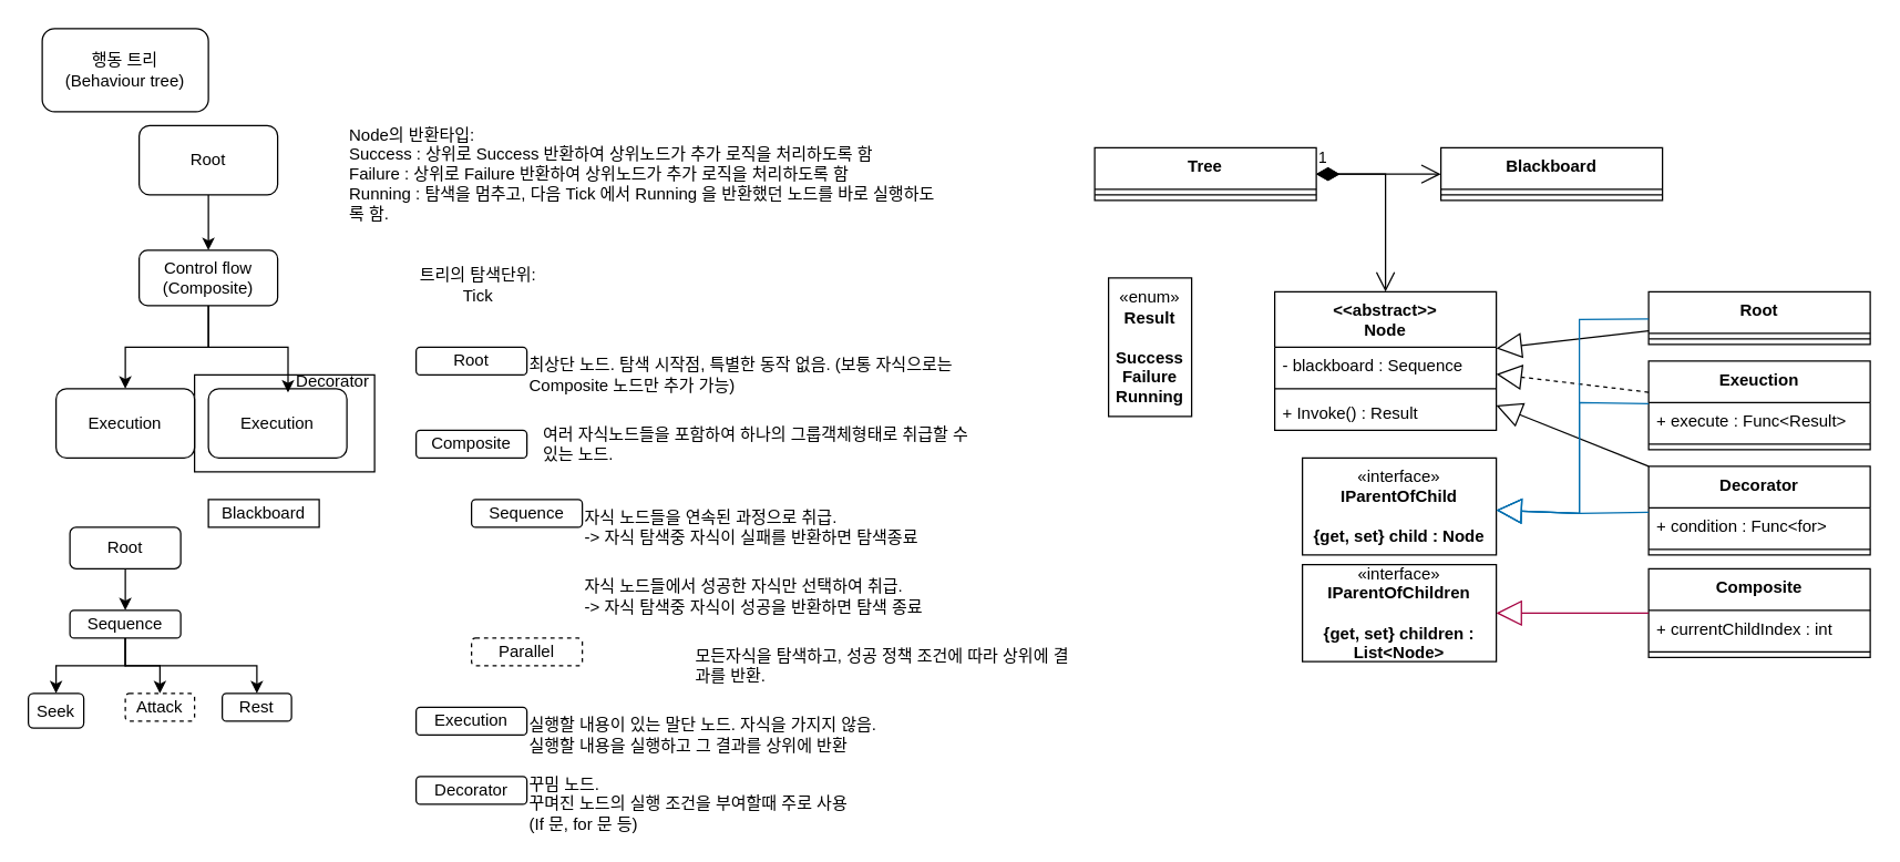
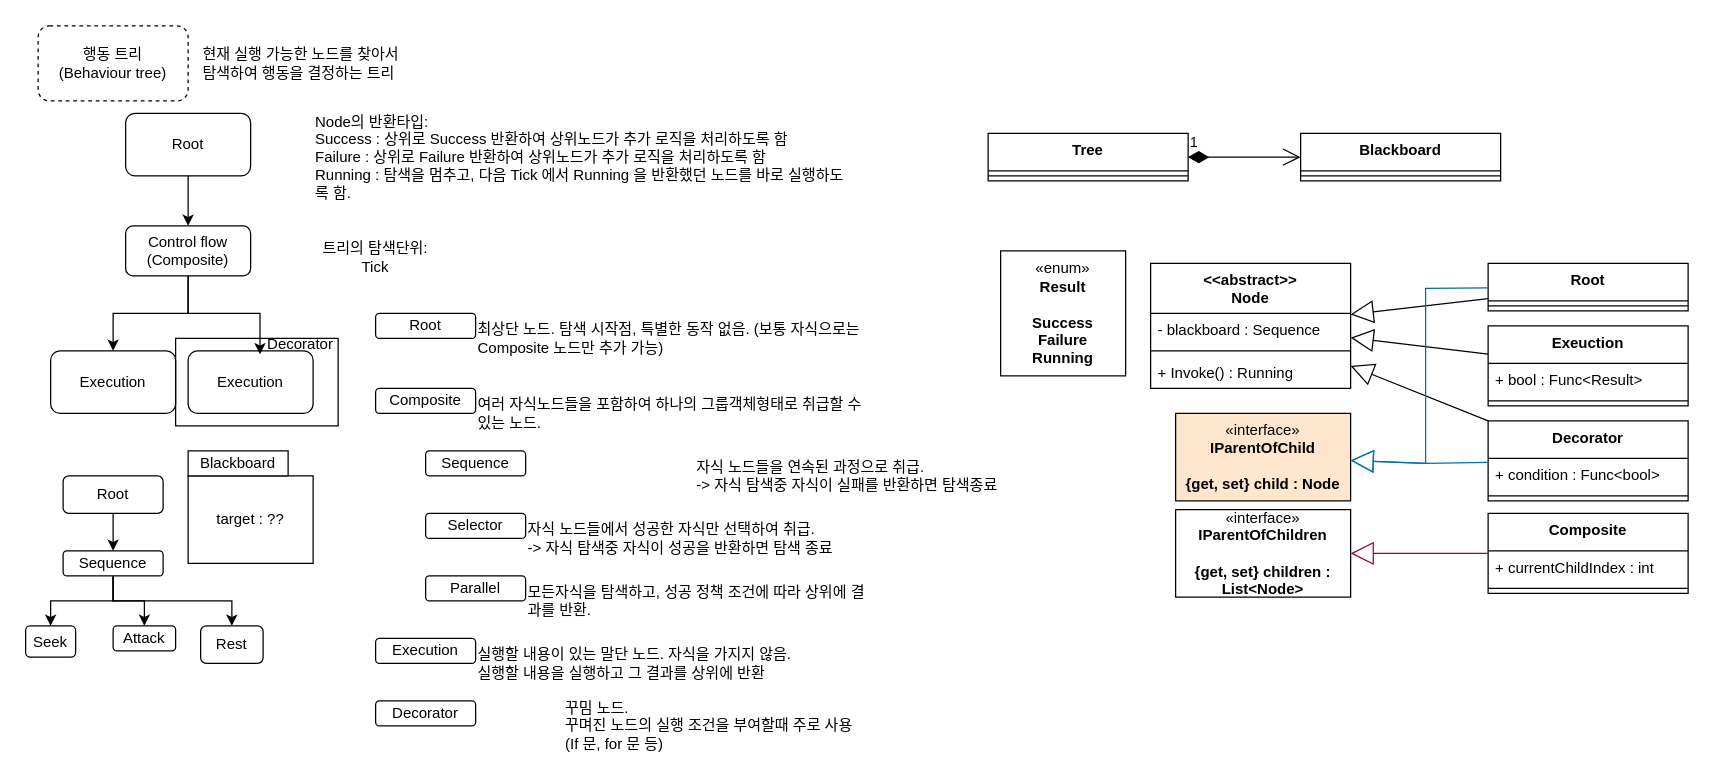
- <mxCell id="3" value="행동 트리&lt;div&gt;(Behaviour tree)&lt;/div&gt;" style="rounded=1;whiteSpace=wrap;html=1;" vertex="1" parent="1"><mxGeometry x="30" y="20" width="120" height="60" as="geometry" /></mxCell>
+ <mxCell id="3" value="행동 트리&lt;div&gt;(Behaviour tree)&lt;/div&gt;" style="rounded=1;whiteSpace=wrap;html=1;dashed=1;" vertex="1" parent="1"><mxGeometry x="30" y="20" width="120" height="60" as="geometry" /></mxCell>
+ <mxCell id="8" value="현재 실행 가능한 노드를 찾아서&amp;nbsp;&lt;div&gt;탐색하여 행동을 결정하는 트리&lt;/div&gt;" style="text;html=1;align=left;verticalAlign=middle;whiteSpace=wrap;rounded=0;" vertex="1" parent="1"><mxGeometry x="160" y="20" width="200" height="60" as="geometry" /></mxCell>
- <mxCell id="49" value="1" style="endArrow=open;html=1;endSize=12;startArrow=diamondThin;startSize=14;startFill=1;edgeStyle=orthogonalEdgeStyle;align=left;verticalAlign=bottom;rounded=0;entryX=0.5;entryY=0;entryDx=0;entryDy=0;" edge="1" parent="1" source="46" target="29"><mxGeometry x="-1" y="3" relative="1" as="geometry"><mxPoint x="870" y="250" as="sourcePoint" /><mxPoint x="1030" y="250" as="targetPoint" /><Array as="points"><mxPoint x="1000" y="125" /></Array></mxGeometry></mxCell>
- <mxCell id="13" value="트리의 탐색단위:&lt;div&gt;Tick&lt;/div&gt;" style="text;html=1;align=center;verticalAlign=middle;whiteSpace=wrap;rounded=0;" vertex="1" parent="1"><mxGeometry x="295" y="185" width="100" height="40" as="geometry" /></mxCell>
+ <mxCell id="13" value="트리의 탐색단위:&lt;div&gt;Tick&lt;/div&gt;" style="text;html=1;align=center;verticalAlign=middle;whiteSpace=wrap;rounded=0;" vertex="1" parent="1"><mxGeometry x="250" y="185" width="100" height="40" as="geometry" /></mxCell>
- <mxCell id="33" value="«enum»&lt;br&gt;&lt;b&gt;Result&lt;/b&gt;&lt;div&gt;&lt;b&gt;&lt;br&gt;&lt;/b&gt;&lt;/div&gt;&lt;div&gt;&lt;b&gt;Success&lt;/b&gt;&lt;/div&gt;&lt;div&gt;&lt;b&gt;Failure&lt;/b&gt;&lt;/div&gt;&lt;div&gt;&lt;b&gt;Running&lt;/b&gt;&lt;/div&gt;" style="html=1;whiteSpace=wrap;" vertex="1" parent="1"><mxGeometry x="800" y="200" width="60" height="100" as="geometry" /></mxCell>
+ <mxCell id="33" value="«enum»&lt;br&gt;&lt;b&gt;Result&lt;/b&gt;&lt;div&gt;&lt;b&gt;&lt;br&gt;&lt;/b&gt;&lt;/div&gt;&lt;div&gt;&lt;b&gt;Success&lt;/b&gt;&lt;/div&gt;&lt;div&gt;&lt;b&gt;Failure&lt;/b&gt;&lt;/div&gt;&lt;div&gt;&lt;b&gt;Running&lt;/b&gt;&lt;/div&gt;" style="html=1;whiteSpace=wrap;" vertex="1" parent="1"><mxGeometry x="800" y="200" width="100" height="100" as="geometry" /></mxCell>
- <mxCell id="56" value="" style="endArrow=block;endSize=16;endFill=0;html=1;rounded=0;dashed=1;" edge="1" parent="1" source="53" target="29"><mxGeometry width="160" relative="1" as="geometry"><mxPoint x="1200" y="248" as="sourcePoint" /><mxPoint x="1090" y="261" as="targetPoint" /></mxGeometry></mxCell>
+ <mxCell id="56" value="" style="endArrow=block;endSize=16;endFill=0;html=1;rounded=0;" edge="1" parent="1" source="53" target="29"><mxGeometry width="160" relative="1" as="geometry"><mxPoint x="1200" y="248" as="sourcePoint" /><mxPoint x="1090" y="261" as="targetPoint" /></mxGeometry></mxCell>
- <mxCell id="67" value="" style="endArrow=block;endSize=16;endFill=0;html=1;rounded=0;fillColor=#1ba1e2;strokeColor=#006EAF;" edge="1" parent="1" source="53" target="65"><mxGeometry width="160" relative="1" as="geometry"><mxPoint x="1200" y="240" as="sourcePoint" /><mxPoint x="1090" y="378" as="targetPoint" /><Array as="points"><mxPoint x="1140" y="290" /><mxPoint x="1140" y="370" /></Array></mxGeometry></mxCell>
- <mxCell id="32" value="+ Invoke() : Result" style="text;strokeColor=none;fillColor=none;align=left;verticalAlign=top;spacingLeft=4;spacingRight=4;overflow=hidden;rotatable=0;points=[[0,0.5],[1,0.5]];portConstraint=eastwest;whiteSpace=wrap;html=1;" vertex="1" parent="29"><mxGeometry y="74" width="160" height="26" as="geometry" /></mxCell>
+ <mxCell id="32" value="+ Invoke() : Running" style="text;strokeColor=none;fillColor=none;align=left;verticalAlign=top;spacingLeft=4;spacingRight=4;overflow=hidden;rotatable=0;points=[[0,0.5],[1,0.5]];portConstraint=eastwest;whiteSpace=wrap;html=1;" vertex="1" parent="29"><mxGeometry y="74" width="160" height="26" as="geometry" /></mxCell>
- <mxCell id="54" value="+ execute : Func&amp;lt;Result&amp;gt;" style="text;strokeColor=none;fillColor=none;align=left;verticalAlign=top;spacingLeft=4;spacingRight=4;overflow=hidden;rotatable=0;points=[[0,0.5],[1,0.5]];portConstraint=eastwest;whiteSpace=wrap;html=1;" vertex="1" parent="53"><mxGeometry y="30" width="160" height="26" as="geometry" /></mxCell>
+ <mxCell id="54" value="+ bool : Func&amp;lt;Result&amp;gt;" style="text;strokeColor=none;fillColor=none;align=left;verticalAlign=top;spacingLeft=4;spacingRight=4;overflow=hidden;rotatable=0;points=[[0,0.5],[1,0.5]];portConstraint=eastwest;whiteSpace=wrap;html=1;" vertex="1" parent="53"><mxGeometry y="30" width="160" height="26" as="geometry" /></mxCell>
- <mxCell id="18" value="여러 자식노드들을 포함하여 하나의 그룹객체형태로 취급할 수 있는 노드.&amp;nbsp;" style="text;html=1;align=left;verticalAlign=middle;whiteSpace=wrap;rounded=0;" vertex="1" parent="1"><mxGeometry x="390" y="300" width="320" height="40" as="geometry" /></mxCell>
+ <mxCell id="18" value="여러 자식노드들을 포함하여 하나의 그룹객체형태로 취급할 수 있는 노드.&amp;nbsp;" style="text;html=1;align=left;verticalAlign=middle;whiteSpace=wrap;rounded=0;" vertex="1" parent="1"><mxGeometry x="380" y="310" width="320" height="40" as="geometry" /></mxCell>
- <mxCell id="65" value="«interface»&lt;br&gt;&lt;b&gt;IParentOfChild&lt;/b&gt;&lt;div&gt;&lt;b&gt;&lt;br&gt;&lt;/b&gt;&lt;/div&gt;&lt;div&gt;&lt;b&gt;{get, set} child : Node&lt;/b&gt;&lt;/div&gt;" style="html=1;whiteSpace=wrap;" vertex="1" parent="1"><mxGeometry x="940" y="330" width="140" height="70" as="geometry" /></mxCell>
+ <mxCell id="65" value="«interface»&lt;br&gt;&lt;b&gt;IParentOfChild&lt;/b&gt;&lt;div&gt;&lt;b&gt;&lt;br&gt;&lt;/b&gt;&lt;/div&gt;&lt;div&gt;&lt;b&gt;{get, set} child : Node&lt;/b&gt;&lt;/div&gt;" style="html=1;whiteSpace=wrap;fillColor=#ffe6cc;" vertex="1" parent="1"><mxGeometry x="940" y="330" width="140" height="70" as="geometry" /></mxCell>
- <mxCell id="22" value="자식 노드들을 연속된 과정으로 취급.&lt;div&gt;-&amp;gt; 자식 탐색중 자식이 실패를 반환하면 탐색종료&lt;/div&gt;" style="text;html=1;align=left;verticalAlign=middle;whiteSpace=wrap;rounded=0;" vertex="1" parent="1"><mxGeometry x="420" y="360" width="280" height="40" as="geometry" /></mxCell>
+ <mxCell id="22" value="자식 노드들을 연속된 과정으로 취급.&lt;div&gt;-&amp;gt; 자식 탐색중 자식이 실패를 반환하면 탐색종료&lt;/div&gt;" style="text;html=1;align=left;verticalAlign=middle;whiteSpace=wrap;rounded=0;" vertex="1" parent="1"><mxGeometry x="555" y="360" width="280" height="40" as="geometry" /></mxCell>
- <mxCell id="58" value="+ condition : Func&amp;lt;for&amp;gt;" style="text;strokeColor=none;fillColor=none;align=left;verticalAlign=top;spacingLeft=4;spacingRight=4;overflow=hidden;rotatable=0;points=[[0,0.5],[1,0.5]];portConstraint=eastwest;whiteSpace=wrap;html=1;" vertex="1" parent="57"><mxGeometry y="30" width="160" height="26" as="geometry" /></mxCell>
+ <mxCell id="58" value="+ condition : Func&amp;lt;bool&amp;gt;" style="text;strokeColor=none;fillColor=none;align=left;verticalAlign=top;spacingLeft=4;spacingRight=4;overflow=hidden;rotatable=0;points=[[0,0.5],[1,0.5]];portConstraint=eastwest;whiteSpace=wrap;html=1;" vertex="1" parent="57"><mxGeometry y="30" width="160" height="26" as="geometry" /></mxCell>
+ <mxCell id="42" value="target : ??" style="rounded=0;whiteSpace=wrap;html=1;" vertex="1" parent="1"><mxGeometry x="150" y="380" width="100" height="70" as="geometry" /></mxCell>
+ <mxCell id="20" value="Selector" style="rounded=1;whiteSpace=wrap;html=1;" vertex="1" parent="1"><mxGeometry x="340" y="410" width="80" height="20" as="geometry" /></mxCell>
- <mxCell id="21" value="Parallel" style="rounded=1;whiteSpace=wrap;html=1;dashed=1;" vertex="1" parent="1"><mxGeometry x="340" y="460" width="80" height="20" as="geometry" /></mxCell>
+ <mxCell id="21" value="Parallel" style="rounded=1;whiteSpace=wrap;html=1;" vertex="1" parent="1"><mxGeometry x="340" y="460" width="80" height="20" as="geometry" /></mxCell>
- <mxCell id="24" value="모든자식을 탐색하고, 성공 정책 조건에 따라 상위에 결과를 반환." style="text;html=1;align=left;verticalAlign=middle;whiteSpace=wrap;rounded=0;" vertex="1" parent="1"><mxGeometry x="500" y="460" width="280" height="40" as="geometry" /></mxCell>
+ <mxCell id="24" value="모든자식을 탐색하고, 성공 정책 조건에 따라 상위에 결과를 반환." style="text;html=1;align=left;verticalAlign=middle;whiteSpace=wrap;rounded=0;" vertex="1" parent="1"><mxGeometry x="420" y="460" width="280" height="40" as="geometry" /></mxCell>
- <mxCell id="41" value="Attack" style="rounded=1;whiteSpace=wrap;html=1;dashed=1;" vertex="1" parent="1"><mxGeometry x="90" y="500" width="50" height="20" as="geometry" /></mxCell>
+ <mxCell id="41" value="Attack" style="rounded=1;whiteSpace=wrap;html=1;" vertex="1" parent="1"><mxGeometry x="90" y="500" width="50" height="20" as="geometry" /></mxCell>
- <mxCell id="64" value="Rest" style="rounded=1;whiteSpace=wrap;html=1;" vertex="1" parent="1"><mxGeometry x="160" y="500" width="50" height="20" as="geometry" /></mxCell>
+ <mxCell id="64" value="Rest" style="rounded=1;whiteSpace=wrap;html=1;" vertex="1" parent="1"><mxGeometry x="160" y="500" width="50" height="30" as="geometry" /></mxCell>
- <mxCell id="28" value="꾸밈 노드.&amp;nbsp;&lt;div&gt;꾸며진 노드의 실행 조건을 부여할때 주로 사용&lt;/div&gt;&lt;div&gt;(If 문, for 문 등)&lt;/div&gt;" style="text;html=1;align=left;verticalAlign=middle;whiteSpace=wrap;rounded=0;" vertex="1" parent="1"><mxGeometry x="380" y="560" width="320" height="40" as="geometry" /></mxCell>
+ <mxCell id="28" value="꾸밈 노드.&amp;nbsp;&lt;div&gt;꾸며진 노드의 실행 조건을 부여할때 주로 사용&lt;/div&gt;&lt;div&gt;(If 문, for 문 등)&lt;/div&gt;" style="text;html=1;align=left;verticalAlign=middle;whiteSpace=wrap;rounded=0;" vertex="1" parent="1"><mxGeometry x="450" y="560" width="320" height="40" as="geometry" /></mxCell>
